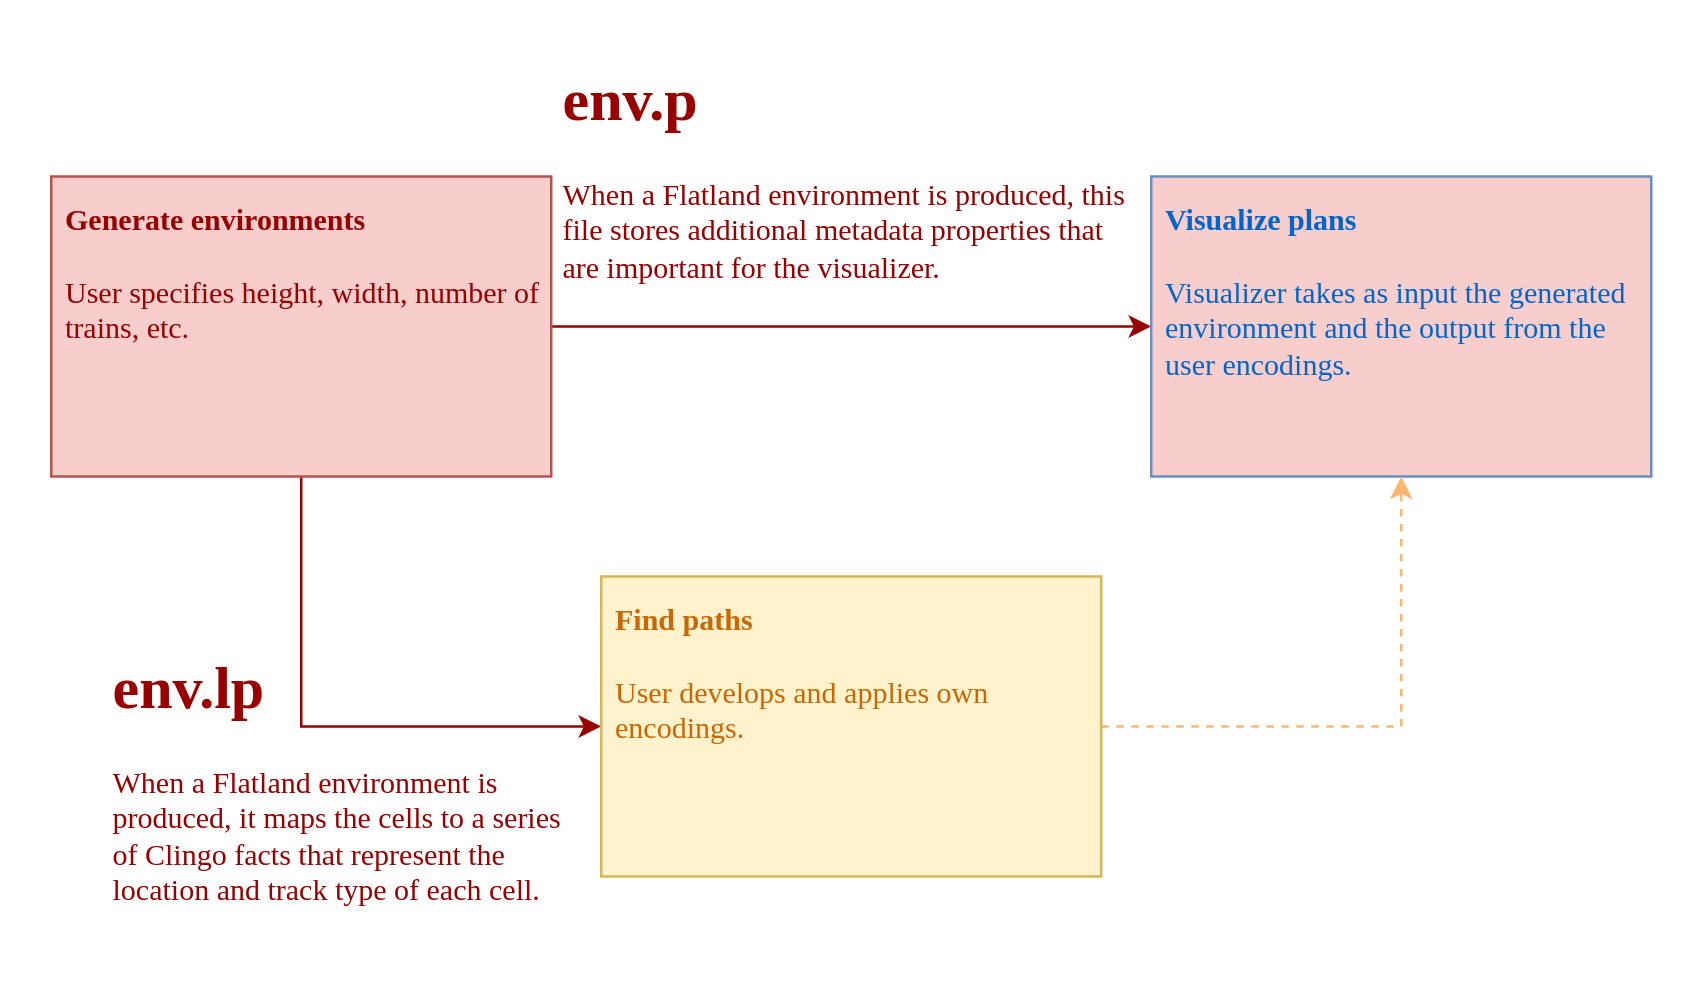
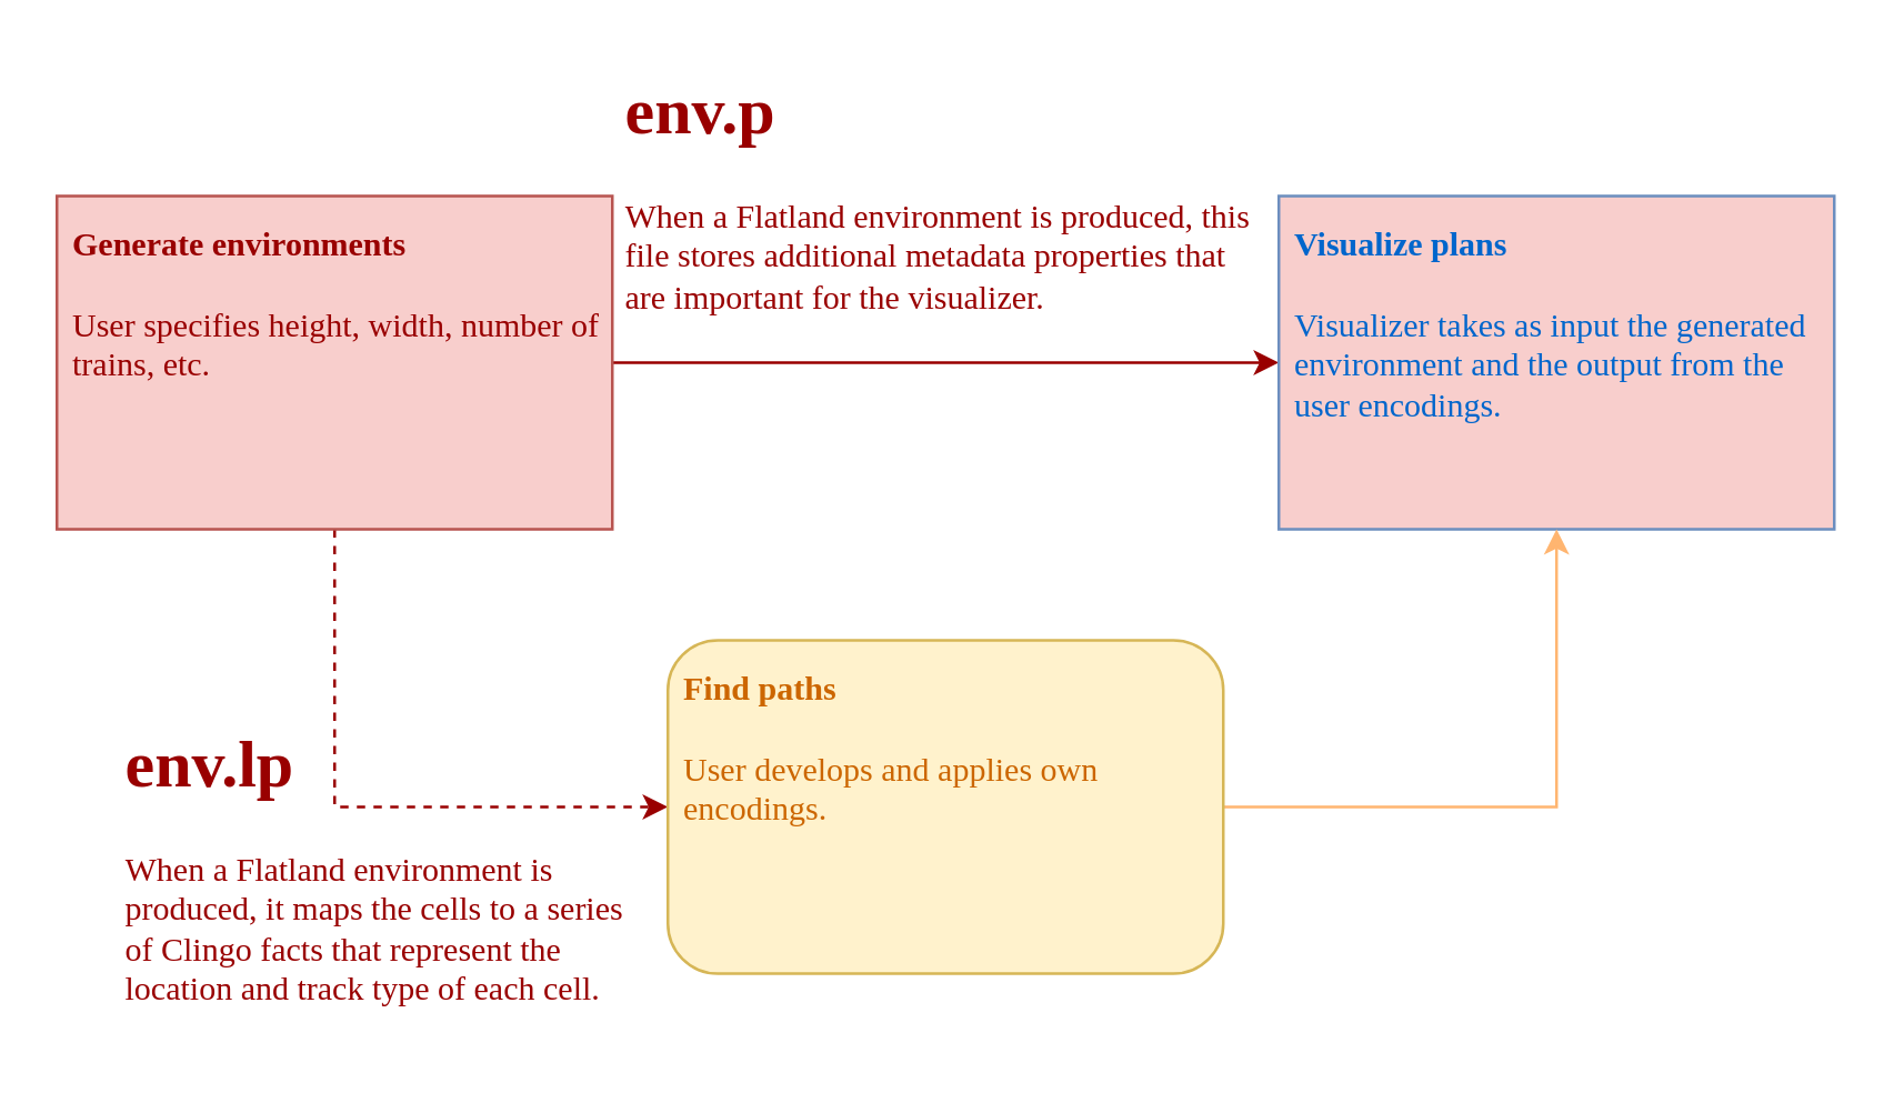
- <mxCell id="2" style="edgeStyle=orthogonalEdgeStyle;rounded=0;orthogonalLoop=1;jettySize=auto;html=1;exitX=0.5;exitY=1;exitDx=0;exitDy=0;entryX=0;entryY=0.5;entryDx=0;entryDy=0;strokeColor=#990000;" parent="1" source="4" target="7" edge="1"><mxGeometry relative="1" as="geometry" /></mxCell>
+ <mxCell id="2" style="edgeStyle=orthogonalEdgeStyle;rounded=0;orthogonalLoop=1;jettySize=auto;html=1;exitX=0.5;exitY=1;exitDx=0;exitDy=0;entryX=0;entryY=0.5;entryDx=0;entryDy=0;strokeColor=#990000;dashed=1;" parent="1" source="4" target="7" edge="1"><mxGeometry relative="1" as="geometry" /></mxCell>
- <mxCell id="7" value="&lt;font color=&quot;#cc6600&quot;&gt;&lt;b&gt;Find paths&lt;/b&gt;&lt;br&gt;&lt;br&gt;User develops and applies own encodings.&lt;br&gt;&lt;/font&gt;" style="rounded=0;whiteSpace=wrap;html=1;fillColor=#fff2cc;strokeColor=#d6b656;fontFamily=IBM Plex Sans;align=left;verticalAlign=top;spacing=6;fontColor=#FFB570;" parent="1" vertex="1"><mxGeometry x="240" y="230" width="200" height="120" as="geometry" /></mxCell>
+ <mxCell id="7" value="&lt;font color=&quot;#cc6600&quot;&gt;&lt;b&gt;Find paths&lt;/b&gt;&lt;br&gt;&lt;br&gt;User develops and applies own encodings.&lt;br&gt;&lt;/font&gt;" style="whiteSpace=wrap;html=1;fillColor=#fff2cc;strokeColor=#d6b656;fontFamily=IBM Plex Sans;align=left;verticalAlign=top;spacing=6;fontColor=#FFB570;rounded=1;" parent="1" vertex="1"><mxGeometry x="240" y="230" width="200" height="120" as="geometry" /></mxCell>
- <mxCell id="6" style="edgeStyle=orthogonalEdgeStyle;rounded=0;orthogonalLoop=1;jettySize=auto;html=1;exitX=1;exitY=0.5;exitDx=0;exitDy=0;entryX=0.5;entryY=1;entryDx=0;entryDy=0;strokeColor=#FFB570;dashed=1;" parent="1" source="7" target="5" edge="1"><mxGeometry relative="1" as="geometry" /></mxCell>
+ <mxCell id="6" style="edgeStyle=orthogonalEdgeStyle;rounded=0;orthogonalLoop=1;jettySize=auto;html=1;exitX=1;exitY=0.5;exitDx=0;exitDy=0;entryX=0.5;entryY=1;entryDx=0;entryDy=0;strokeColor=#FFB570;" parent="1" source="7" target="5" edge="1"><mxGeometry relative="1" as="geometry" /></mxCell>
